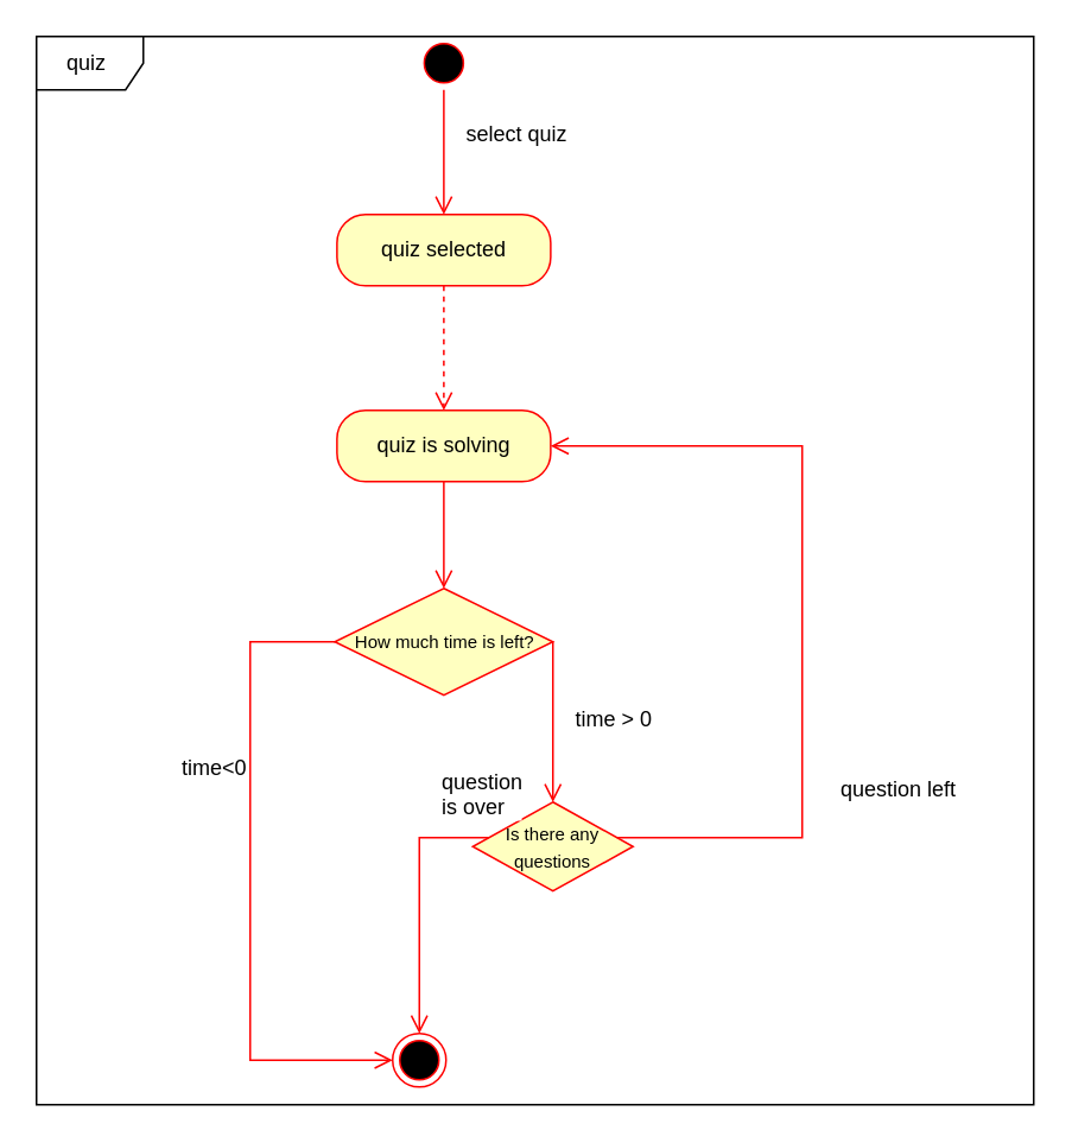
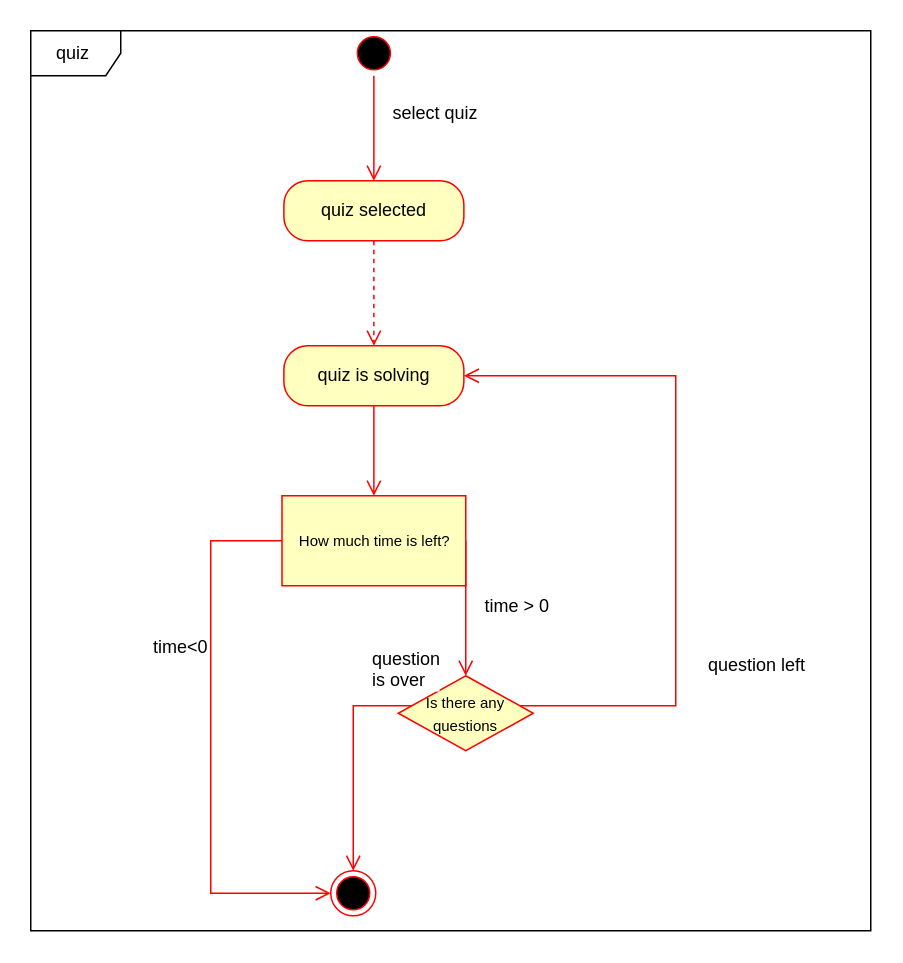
- <mxCell id="9" value="&lt;font style=&quot;font-size: 10px;&quot;&gt;How much time is left?&lt;/font&gt;" style="rhombus;whiteSpace=wrap;html=1;fillColor=#ffffc0;strokeColor=#ff0000;fontSize=12;" parent="1" vertex="1"><mxGeometry x="187.5" y="330" width="122.5" height="60" as="geometry" /></mxCell>
+ <mxCell id="9" value="&lt;font style=&quot;font-size: 10px;&quot;&gt;How much time is left?&lt;/font&gt;" style="whiteSpace=wrap;html=1;fillColor=#ffffc0;strokeColor=#ff0000;fontSize=12;rounded=0;" parent="1" vertex="1"><mxGeometry x="187.5" y="330" width="122.5" height="60" as="geometry" /></mxCell>
